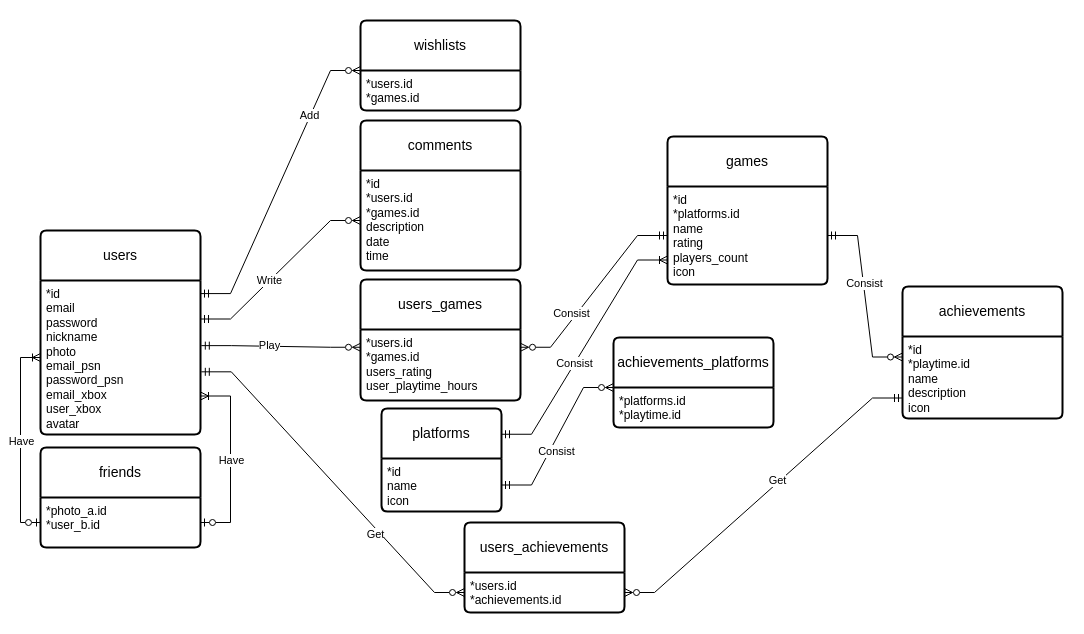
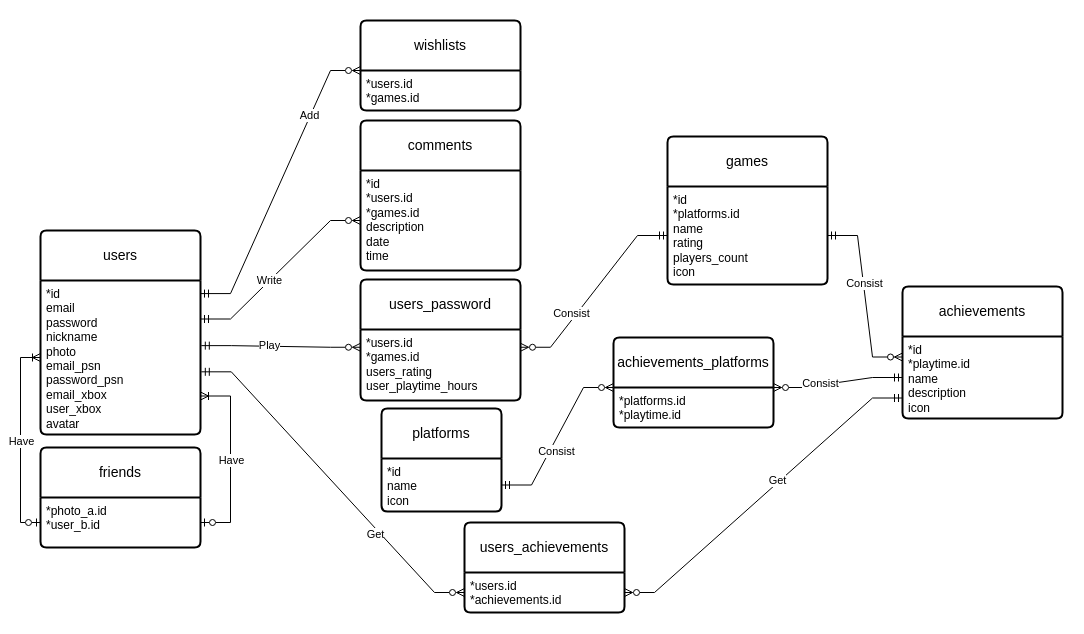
- <mxCell id="16" value="users_games" style="swimlane;childLayout=stackLayout;horizontal=1;startSize=50;horizontalStack=0;rounded=1;fontSize=14;fontStyle=0;strokeWidth=2;resizeParent=0;resizeLast=1;shadow=0;dashed=0;align=center;arcSize=4;whiteSpace=wrap;html=1;" parent="1" vertex="1"><mxGeometry x="360" y="279" width="160" height="121" as="geometry" /></mxCell>
+ <mxCell id="16" value="users_password" style="swimlane;childLayout=stackLayout;horizontal=1;startSize=50;horizontalStack=0;rounded=1;fontSize=14;fontStyle=0;strokeWidth=2;resizeParent=0;resizeLast=1;shadow=0;dashed=0;align=center;arcSize=4;whiteSpace=wrap;html=1;" parent="1" vertex="1"><mxGeometry x="360" y="279" width="160" height="121" as="geometry" /></mxCell>
- <mxCell id="22" value="" style="edgeStyle=entityRelationEdgeStyle;fontSize=12;html=1;endArrow=ERoneToMany;startArrow=ERmandOne;rounded=0;exitX=1;exitY=0.25;exitDx=0;exitDy=0;entryX=0;entryY=0.75;entryDx=0;entryDy=0;endFill=0;startFill=0;" parent="1" source="20" target="5" edge="1"><mxGeometry width="100" height="100" relative="1" as="geometry"><mxPoint x="560" y="721" as="sourcePoint" /><mxPoint x="580" y="440" as="targetPoint" /></mxGeometry></mxCell>
- <mxCell id="23" value="Consist" style="edgeLabel;html=1;align=center;verticalAlign=middle;resizable=0;points=[];" parent="22" vertex="1" connectable="0"><mxGeometry x="-0.147" y="1" relative="1" as="geometry"><mxPoint as="offset" /></mxGeometry></mxCell>
+ <mxCell id="28" value="" style="edgeStyle=entityRelationEdgeStyle;fontSize=12;html=1;endArrow=ERmandOne;startArrow=ERzeroToMany;rounded=0;exitX=1;exitY=0;exitDx=0;exitDy=0;endFill=0;startFill=0;entryX=0;entryY=0.5;entryDx=0;entryDy=0;" parent="1" source="25" target="9" edge="1"><mxGeometry width="100" height="100" relative="1" as="geometry"><mxPoint x="430" y="330" as="sourcePoint" /><mxPoint x="1000" y="304" as="targetPoint" /></mxGeometry></mxCell>
+ <mxCell id="29" value="Consist" style="edgeLabel;html=1;align=center;verticalAlign=middle;resizable=0;points=[];" parent="28" vertex="1" connectable="0"><mxGeometry x="-0.147" y="1" relative="1" as="geometry"><mxPoint x="-8" as="offset" /></mxGeometry></mxCell>
